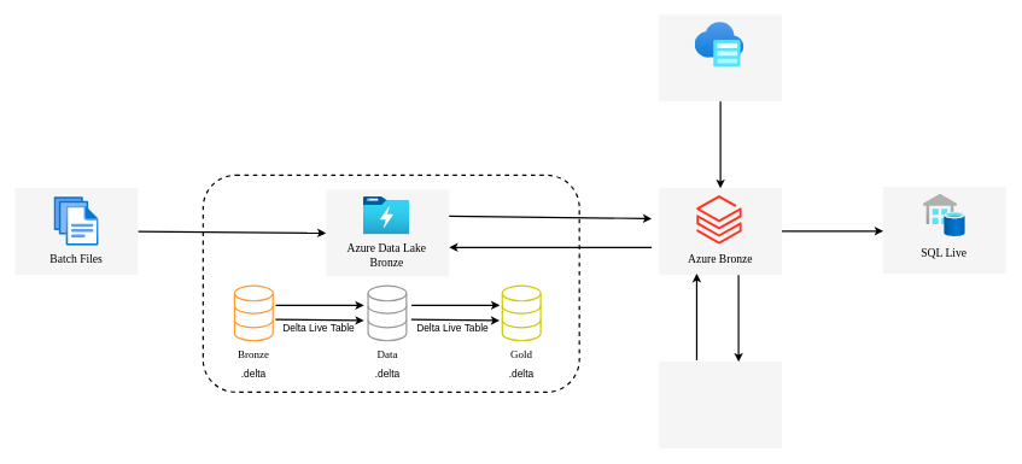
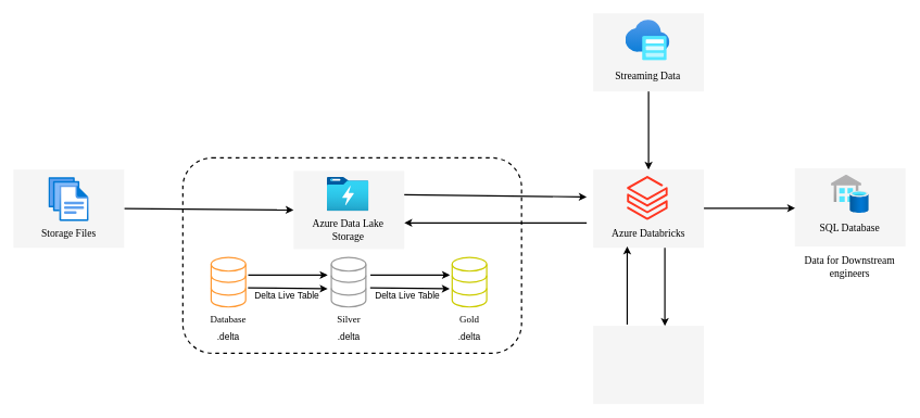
+ <mxCell id="16" value="&lt;span style=&quot;font-weight: normal; font-size: 16px;&quot;&gt;Streaming Data&lt;/span&gt;" style="text;html=1;strokeColor=none;fillColor=none;align=center;verticalAlign=middle;whiteSpace=wrap;rounded=0;strokeWidth=1;fontSize=16;fontStyle=1;fontFamily=poppins;fontSource=https%3A%2F%2Ffonts.googleapis.com%2Fcss%3Ffamily%3Dpoppins;" parent="1" vertex="1"><mxGeometry x="913.6" y="96" width="160" height="40" as="geometry" /></mxCell>
- <mxCell id="20" value="&lt;span style=&quot;font-weight: normal; font-size: 16px;&quot;&gt;SQL Live&lt;br&gt;&lt;/span&gt;" style="text;html=1;strokeColor=none;fillColor=none;align=center;verticalAlign=middle;whiteSpace=wrap;rounded=0;strokeWidth=1;fontSize=16;fontStyle=1;fontFamily=poppins;fontSource=https%3A%2F%2Ffonts.googleapis.com%2Fcss%3Ffamily%3Dpoppins;" parent="1" vertex="1"><mxGeometry x="1224.49" y="330" width="160" height="40" as="geometry" /></mxCell>
+ <mxCell id="20" value="&lt;span style=&quot;font-weight: normal; font-size: 16px;&quot;&gt;SQL Database&lt;br&gt;&lt;/span&gt;" style="text;html=1;strokeColor=none;fillColor=none;align=center;verticalAlign=middle;whiteSpace=wrap;rounded=0;strokeWidth=1;fontSize=16;fontStyle=1;fontFamily=poppins;fontSource=https%3A%2F%2Ffonts.googleapis.com%2Fcss%3Ffamily%3Dpoppins;" parent="1" vertex="1"><mxGeometry x="1224.49" y="330" width="160" height="40" as="geometry" /></mxCell>
- <mxCell id="9" value="&lt;span style=&quot;font-weight: normal; font-size: 16px;&quot;&gt;Azure Data Lake Bronze&lt;/span&gt;" style="text;html=1;strokeColor=none;fillColor=none;align=center;verticalAlign=middle;whiteSpace=wrap;rounded=0;strokeWidth=1;fontSize=16;fontStyle=1;fontFamily=poppins;fontSource=https%3A%2F%2Ffonts.googleapis.com%2Fcss%3Ffamily%3Dpoppins;" parent="7" vertex="1"><mxGeometry x="3.6" y="70" width="160" height="40" as="geometry" /></mxCell>
+ <mxCell id="9" value="&lt;span style=&quot;font-weight: normal; font-size: 16px;&quot;&gt;Azure Data Lake Storage&lt;/span&gt;" style="text;html=1;strokeColor=none;fillColor=none;align=center;verticalAlign=middle;whiteSpace=wrap;rounded=0;strokeWidth=1;fontSize=16;fontStyle=1;fontFamily=poppins;fontSource=https%3A%2F%2Ffonts.googleapis.com%2Fcss%3Ffamily%3Dpoppins;" parent="7" vertex="1"><mxGeometry x="3.6" y="70" width="160" height="40" as="geometry" /></mxCell>
- <mxCell id="14" value="&lt;span style=&quot;font-weight: normal; font-size: 16px;&quot;&gt;Batch Files&lt;br&gt;&lt;/span&gt;" style="text;html=1;strokeColor=none;fillColor=none;align=center;verticalAlign=middle;whiteSpace=wrap;rounded=0;strokeWidth=1;fontSize=16;fontStyle=1;fontFamily=poppins;fontSource=https%3A%2F%2Ffonts.googleapis.com%2Fcss%3Ffamily%3Dpoppins;" parent="1" vertex="1"><mxGeometry x="25" y="338" width="160" height="40" as="geometry" /></mxCell>
+ <mxCell id="14" value="&lt;span style=&quot;font-weight: normal; font-size: 16px;&quot;&gt;Storage Files&lt;br&gt;&lt;/span&gt;" style="text;html=1;strokeColor=none;fillColor=none;align=center;verticalAlign=middle;whiteSpace=wrap;rounded=0;strokeWidth=1;fontSize=16;fontStyle=1;fontFamily=poppins;fontSource=https%3A%2F%2Ffonts.googleapis.com%2Fcss%3Ffamily%3Dpoppins;" parent="1" vertex="1"><mxGeometry x="25" y="338" width="160" height="40" as="geometry" /></mxCell>
- <mxCell id="6" value="&lt;span style=&quot;font-weight: normal; font-size: 16px;&quot;&gt;Azure Bronze&lt;/span&gt;" style="text;html=1;strokeColor=none;fillColor=none;align=center;verticalAlign=middle;whiteSpace=wrap;rounded=0;strokeWidth=1;fontSize=16;fontStyle=1;fontFamily=poppins;fontSource=https%3A%2F%2Ffonts.googleapis.com%2Fcss%3Ffamily%3Dpoppins;" parent="1" vertex="1"><mxGeometry x="914.6" y="338" width="160" height="40" as="geometry" /></mxCell>
+ <mxCell id="6" value="&lt;span style=&quot;font-weight: normal; font-size: 16px;&quot;&gt;Azure Databricks&lt;/span&gt;" style="text;html=1;strokeColor=none;fillColor=none;align=center;verticalAlign=middle;whiteSpace=wrap;rounded=0;strokeWidth=1;fontSize=16;fontStyle=1;fontFamily=poppins;fontSource=https%3A%2F%2Ffonts.googleapis.com%2Fcss%3Ffamily%3Dpoppins;" parent="1" vertex="1"><mxGeometry x="914.6" y="338" width="160" height="40" as="geometry" /></mxCell>
+ <mxCell id="46" value="&lt;span style=&quot;font-weight: normal; font-size: 16px;&quot;&gt;Data for Downstream engineers&lt;br&gt;&lt;/span&gt;" style="text;html=1;strokeColor=none;fillColor=none;align=center;verticalAlign=middle;whiteSpace=wrap;rounded=0;strokeWidth=1;fontSize=16;fontStyle=1;fontFamily=poppins;fontSource=https%3A%2F%2Ffonts.googleapis.com%2Fcss%3Ffamily%3Dpoppins;" vertex="1" parent="1"><mxGeometry x="1224.49" y="390" width="160" height="40" as="geometry" /></mxCell>
- <mxCell id="30" value="&lt;font style=&quot;font-size: 15px;&quot;&gt;Bronze&lt;/font&gt;" style="text;html=1;strokeColor=none;fillColor=none;align=center;verticalAlign=middle;whiteSpace=wrap;rounded=0;strokeWidth=1;fontSize=14;fontStyle=0;fontFamily=poppins;fontSource=https%3A%2F%2Ffonts.googleapis.com%2Fcss%3Ffamily%3Dpoppins;" parent="28" vertex="1"><mxGeometry y="76" width="80" height="40" as="geometry" /></mxCell>
+ <mxCell id="30" value="&lt;font style=&quot;font-size: 15px;&quot;&gt;Database&lt;/font&gt;" style="text;html=1;strokeColor=none;fillColor=none;align=center;verticalAlign=middle;whiteSpace=wrap;rounded=0;strokeWidth=1;fontSize=14;fontStyle=0;fontFamily=poppins;fontSource=https%3A%2F%2Ffonts.googleapis.com%2Fcss%3Ffamily%3Dpoppins;" parent="28" vertex="1"><mxGeometry y="76" width="80" height="40" as="geometry" /></mxCell>
- <mxCell id="27" value="&lt;font style=&quot;font-size: 15px;&quot;&gt;Data&lt;/font&gt;" style="text;html=1;strokeColor=none;fillColor=none;align=center;verticalAlign=middle;whiteSpace=wrap;rounded=0;strokeWidth=1;fontSize=14;fontStyle=0;fontFamily=poppins;fontSource=https%3A%2F%2Ffonts.googleapis.com%2Fcss%3Ffamily%3Dpoppins;" parent="25" vertex="1"><mxGeometry y="76" width="80" height="40" as="geometry" /></mxCell>
+ <mxCell id="27" value="&lt;font style=&quot;font-size: 15px;&quot;&gt;Silver&lt;/font&gt;" style="text;html=1;strokeColor=none;fillColor=none;align=center;verticalAlign=middle;whiteSpace=wrap;rounded=0;strokeWidth=1;fontSize=14;fontStyle=0;fontFamily=poppins;fontSource=https%3A%2F%2Ffonts.googleapis.com%2Fcss%3Ffamily%3Dpoppins;" parent="25" vertex="1"><mxGeometry y="76" width="80" height="40" as="geometry" /></mxCell>
